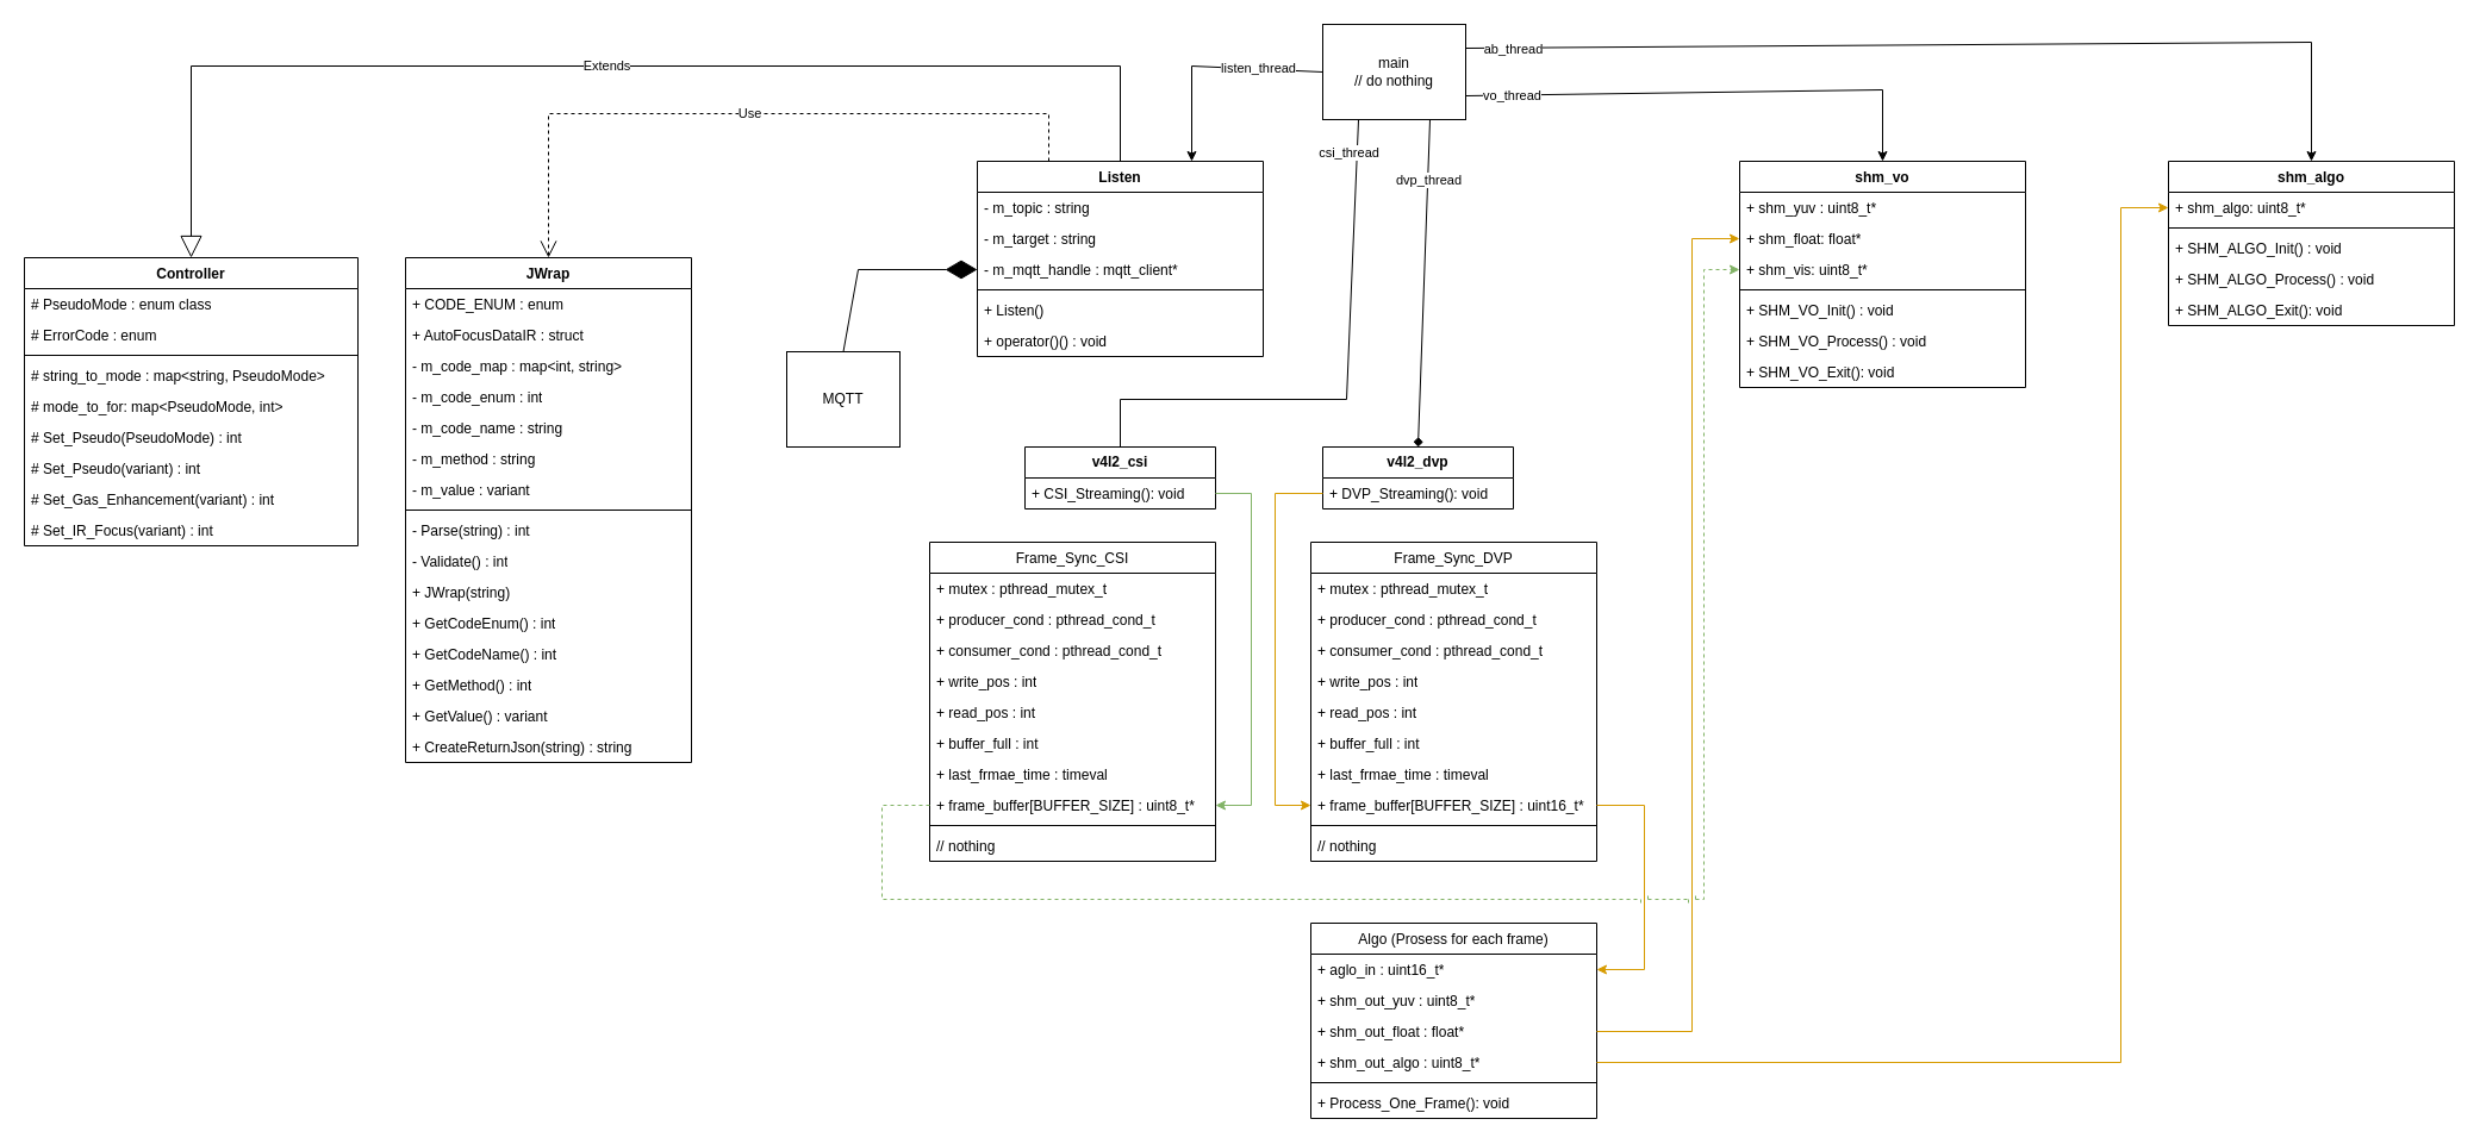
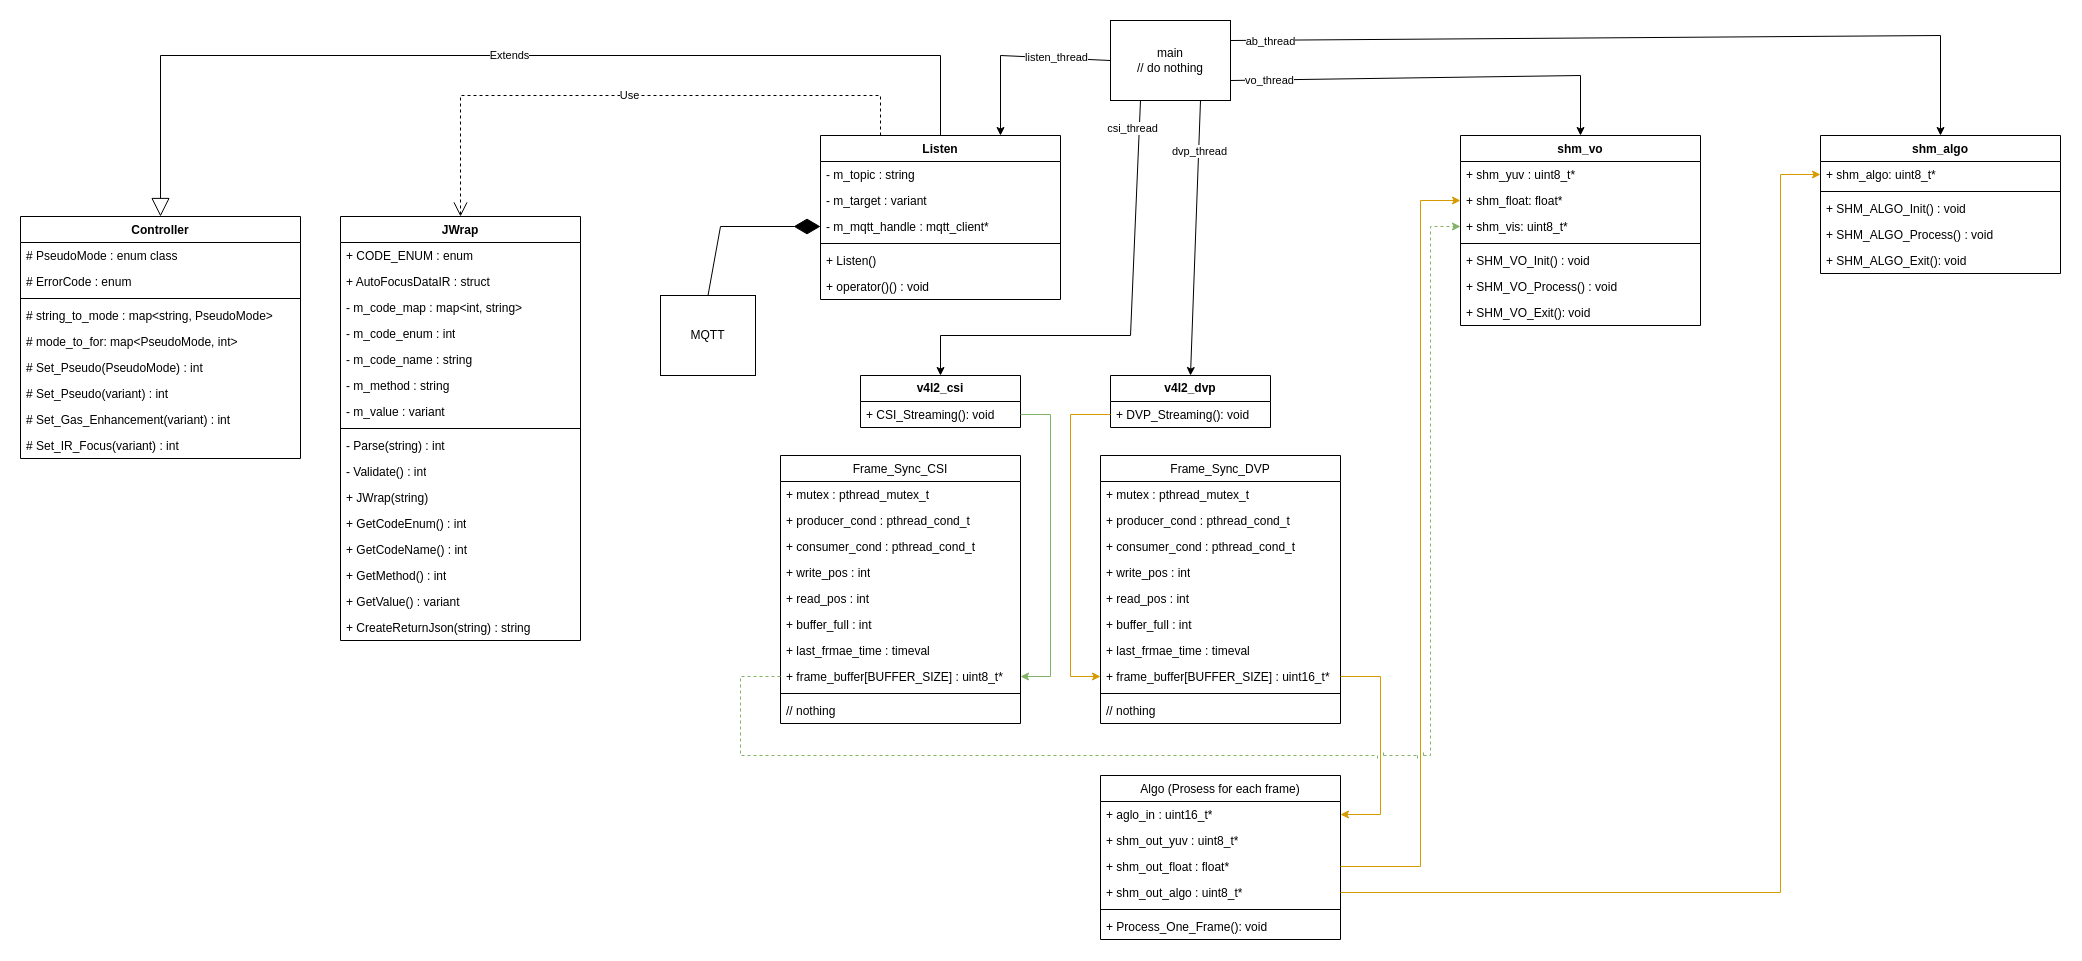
- <mxCell id="36" value="- m_target : string" style="text;strokeColor=none;fillColor=none;align=left;verticalAlign=top;spacingLeft=4;spacingRight=4;overflow=hidden;rotatable=0;points=[[0,0.5],[1,0.5]];portConstraint=eastwest;whiteSpace=wrap;html=1;" parent="34" vertex="1"><mxGeometry y="52" width="240" height="26" as="geometry" /></mxCell>
+ <mxCell id="36" value="- m_target : variant" style="text;strokeColor=none;fillColor=none;align=left;verticalAlign=top;spacingLeft=4;spacingRight=4;overflow=hidden;rotatable=0;points=[[0,0.5],[1,0.5]];portConstraint=eastwest;whiteSpace=wrap;html=1;" parent="34" vertex="1"><mxGeometry y="52" width="240" height="26" as="geometry" /></mxCell>
- <mxCell id="96" value="" style="endArrow=diamond;html=1;rounded=0;exitX=0.75;exitY=1;exitDx=0;exitDy=0;entryX=0.5;entryY=0;entryDx=0;entryDy=0;" edge="1" parent="1" source="2" target="3"><mxGeometry width="50" height="50" relative="1" as="geometry"><mxPoint x="1160" y="305" as="sourcePoint" /><mxPoint x="1210" y="255" as="targetPoint" /></mxGeometry></mxCell>
+ <mxCell id="96" value="" style="endArrow=classic;html=1;rounded=0;exitX=0.75;exitY=1;exitDx=0;exitDy=0;entryX=0.5;entryY=0;entryDx=0;entryDy=0;" edge="1" parent="1" source="2" target="3"><mxGeometry width="50" height="50" relative="1" as="geometry"><mxPoint x="1160" y="305" as="sourcePoint" /><mxPoint x="1210" y="255" as="targetPoint" /></mxGeometry></mxCell>
- <mxCell id="94" value="" style="endArrow=none;html=1;rounded=0;entryX=0.5;entryY=0;entryDx=0;entryDy=0;exitX=0.25;exitY=1;exitDx=0;exitDy=0;" edge="1" parent="1" source="2" target="63"><mxGeometry width="50" height="50" relative="1" as="geometry"><mxPoint x="1140" y="115" as="sourcePoint" /><mxPoint x="1210" y="255" as="targetPoint" /><Array as="points"><mxPoint x="1130" y="335" /><mxPoint x="940" y="335" /></Array></mxGeometry></mxCell>
+ <mxCell id="94" value="" style="endArrow=classic;html=1;rounded=0;entryX=0.5;entryY=0;entryDx=0;entryDy=0;exitX=0.25;exitY=1;exitDx=0;exitDy=0;" edge="1" parent="1" source="2" target="63"><mxGeometry width="50" height="50" relative="1" as="geometry"><mxPoint x="1140" y="115" as="sourcePoint" /><mxPoint x="1210" y="255" as="targetPoint" /><Array as="points"><mxPoint x="1130" y="335" /><mxPoint x="940" y="335" /></Array></mxGeometry></mxCell>
